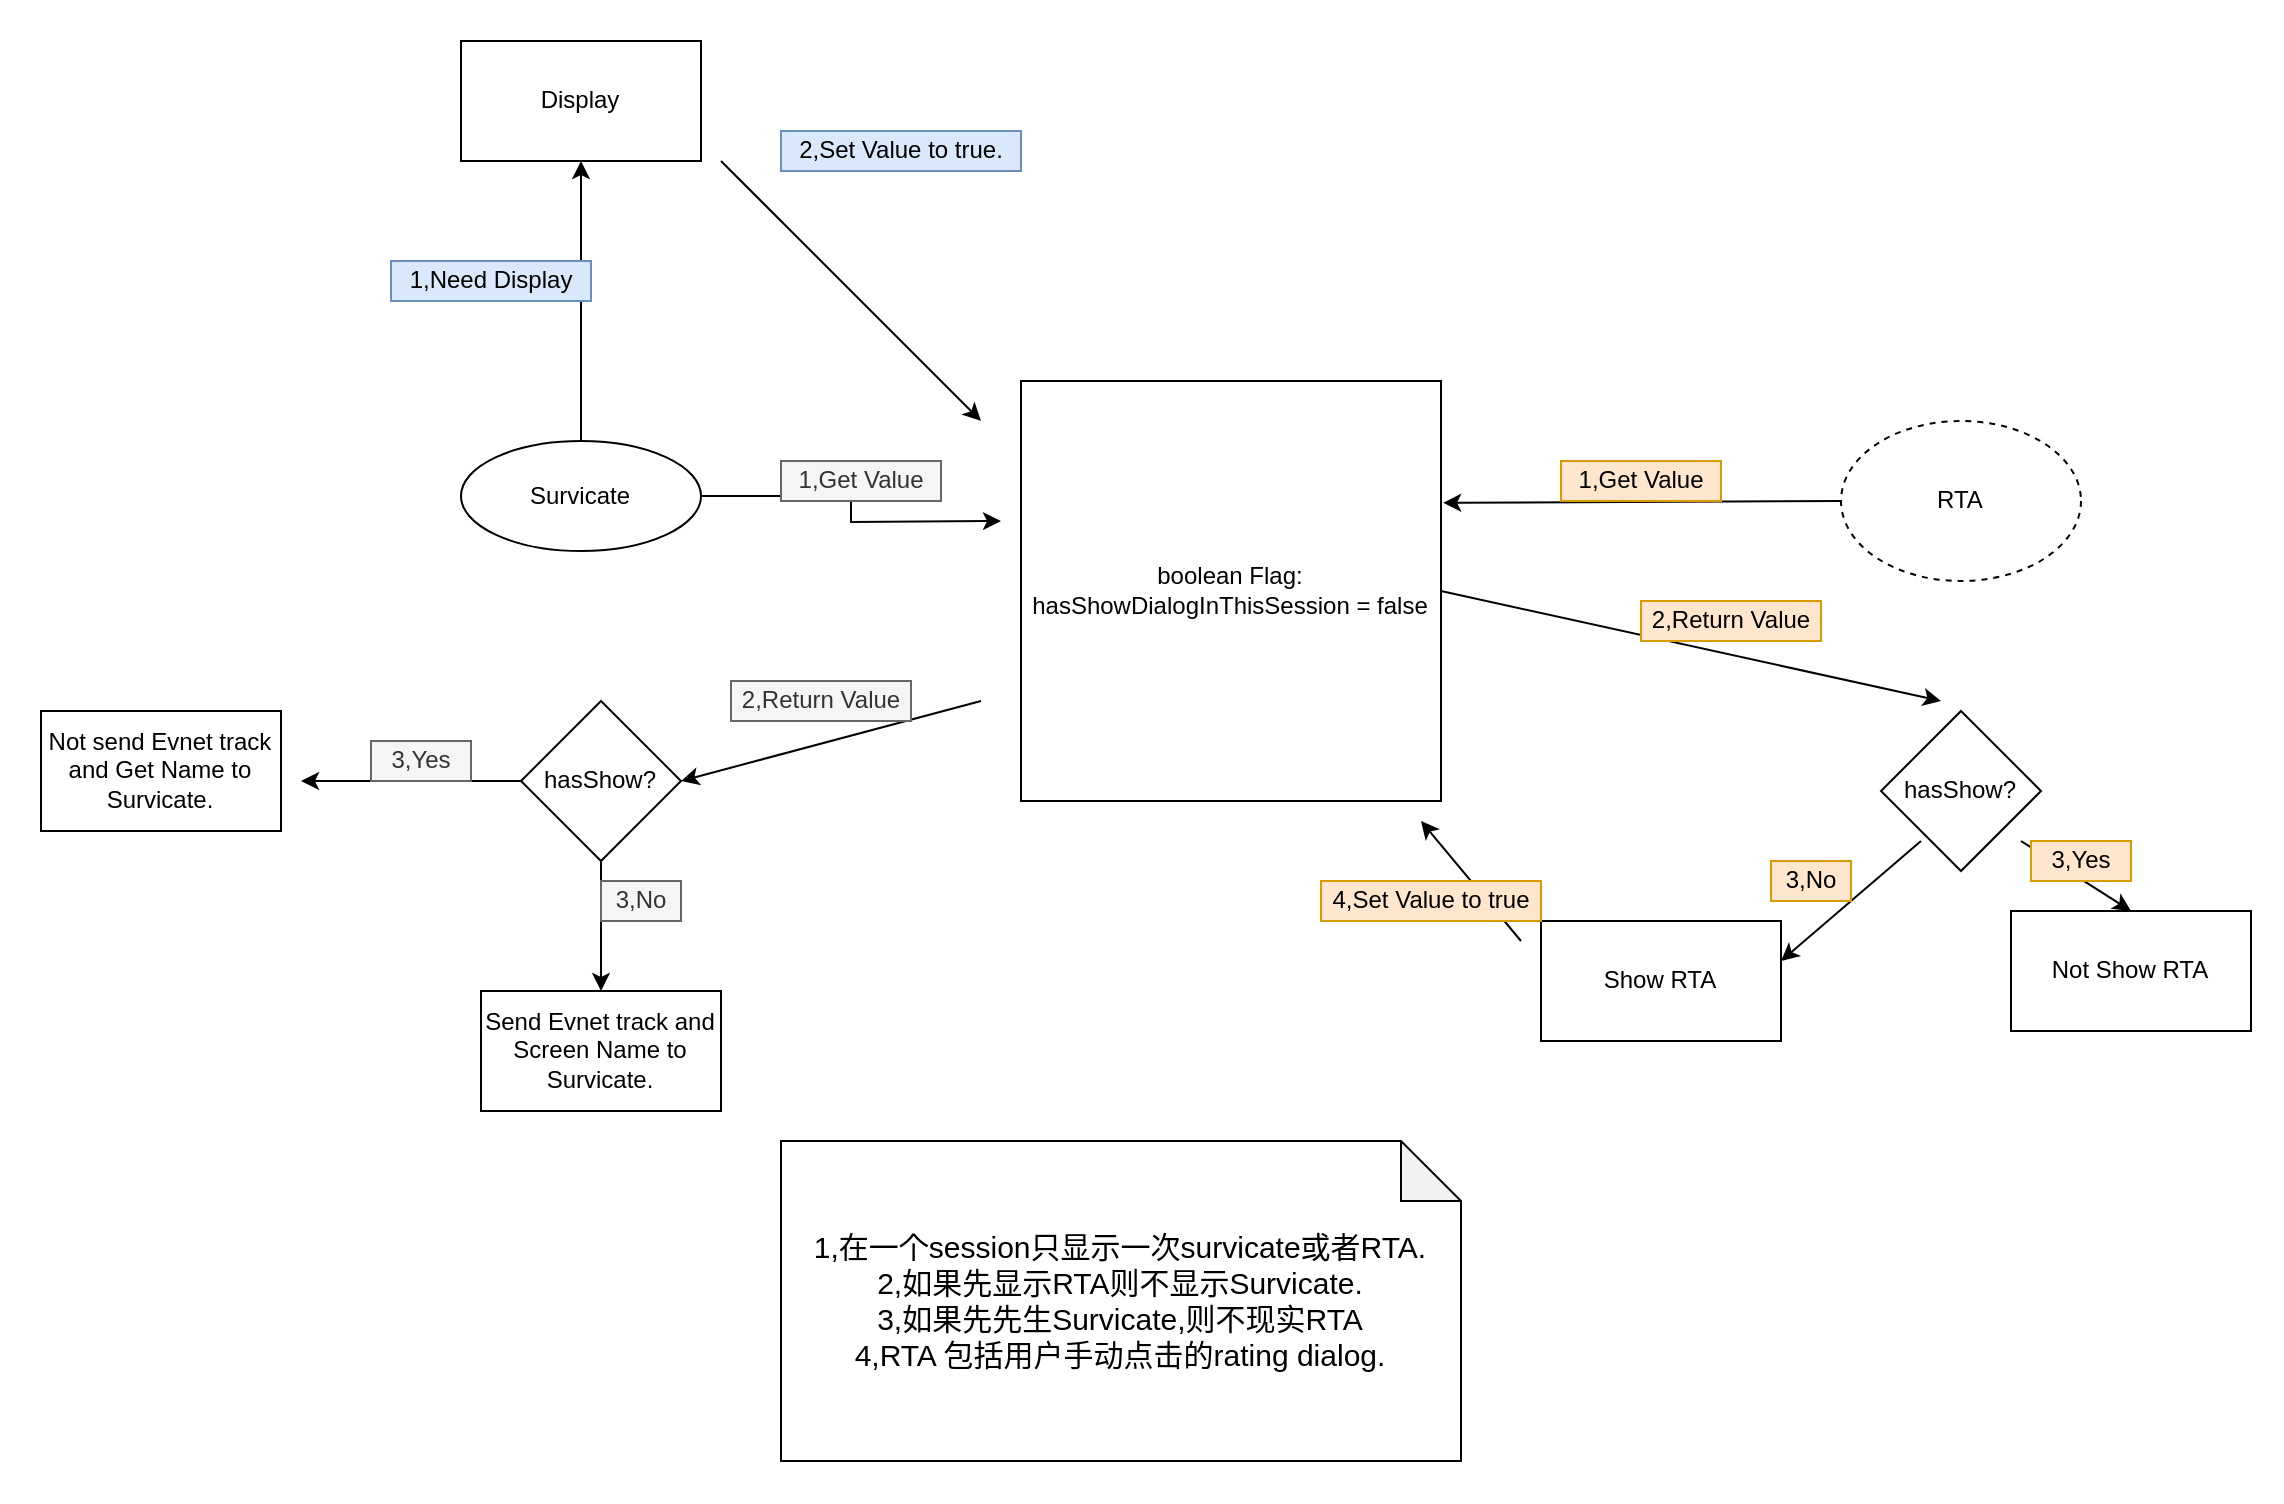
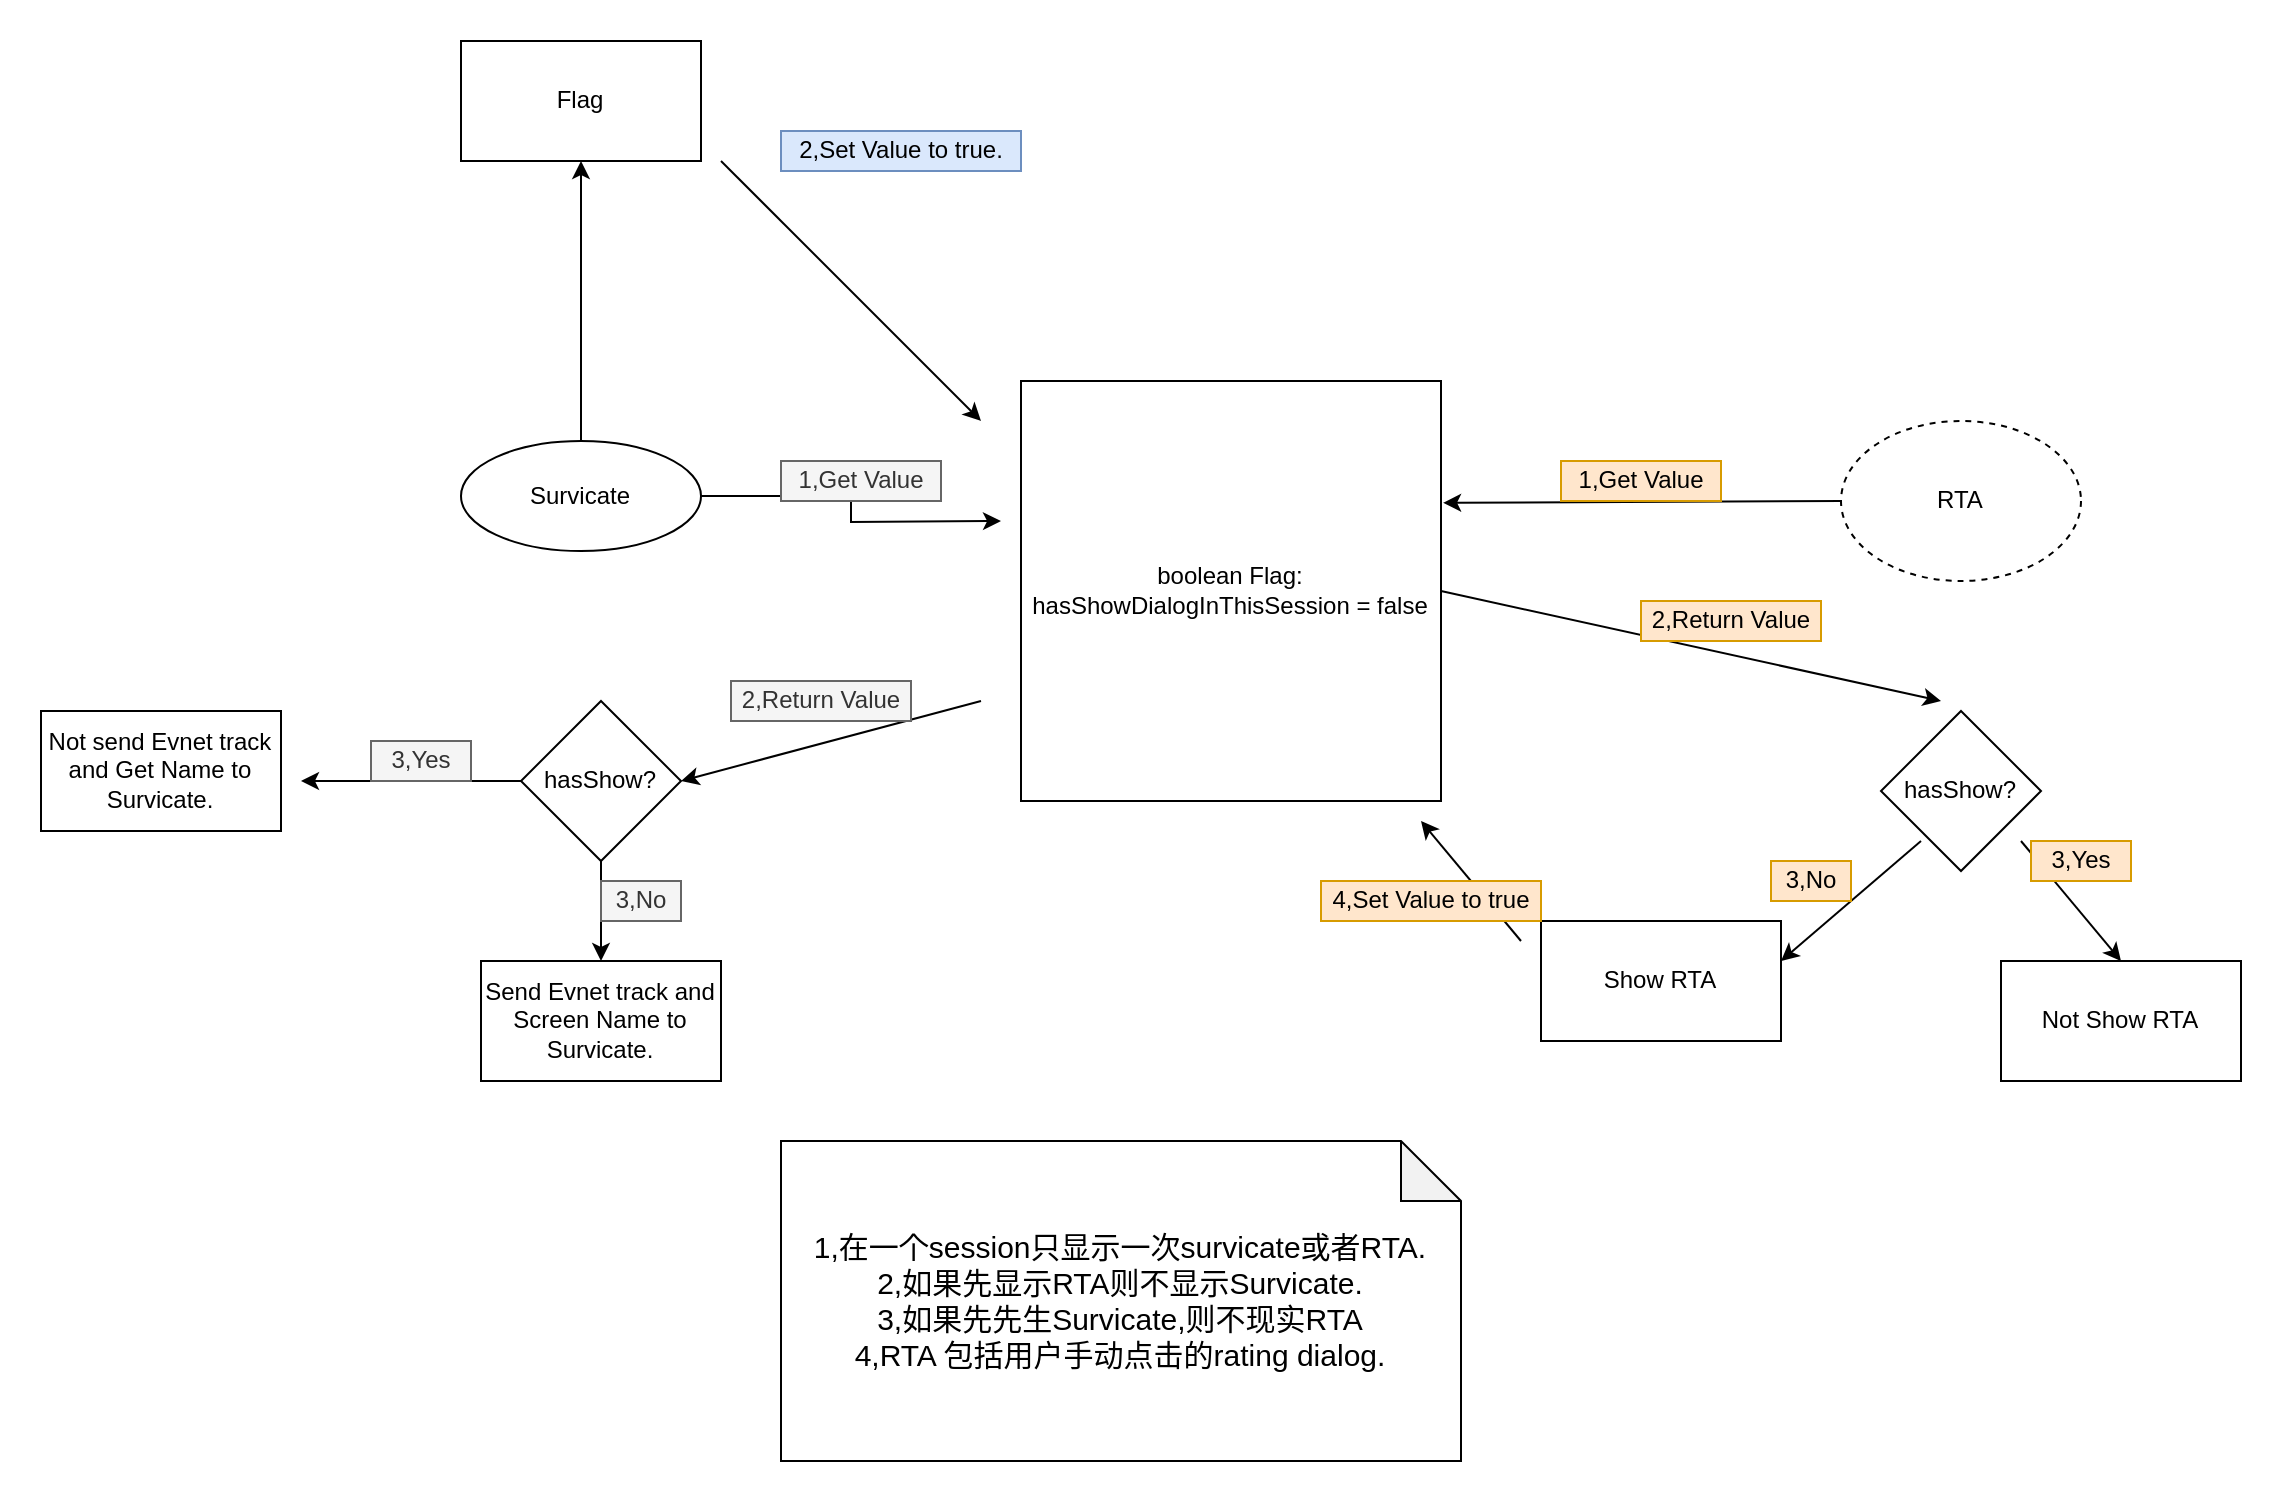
- <mxCell id="16" value="Display" style="rounded=0;whiteSpace=wrap;html=1;" vertex="1" parent="1"><mxGeometry y="20" width="120" height="60" as="geometry" x="230" /></mxCell>
+ <mxCell id="16" value="Flag" style="rounded=0;whiteSpace=wrap;html=1;" vertex="1" parent="1"><mxGeometry y="20" width="120" height="60" as="geometry" x="230" /></mxCell>
- <mxCell id="20" value="1,Need Display" style="text;html=1;align=center;verticalAlign=middle;resizable=0;points=[];autosize=1;strokeColor=#6c8ebf;fillColor=#dae8fc;" vertex="1" parent="1"><mxGeometry x="195" y="130" width="100" height="20" as="geometry" /></mxCell>
- <mxCell id="31" value="Not Show RTA" style="rounded=0;whiteSpace=wrap;html=1;" vertex="1" parent="1"><mxGeometry x="1005" y="455" width="120" height="60" as="geometry" /></mxCell>
+ <mxCell id="31" value="Not Show RTA" style="rounded=0;whiteSpace=wrap;html=1;" vertex="1" parent="1"><mxGeometry x="1000" y="480" width="120" height="60" as="geometry" /></mxCell>
- <mxCell id="14" value="Send Evnet track and Screen Name to Survicate." style="rounded=0;whiteSpace=wrap;html=1;" vertex="1" parent="1"><mxGeometry x="240" y="495" width="120" height="60" as="geometry" /></mxCell>
+ <mxCell id="14" value="Send Evnet track and Screen Name to Survicate." style="rounded=0;whiteSpace=wrap;html=1;" vertex="1" parent="1"><mxGeometry x="240" y="480" width="120" height="60" as="geometry" /></mxCell>
